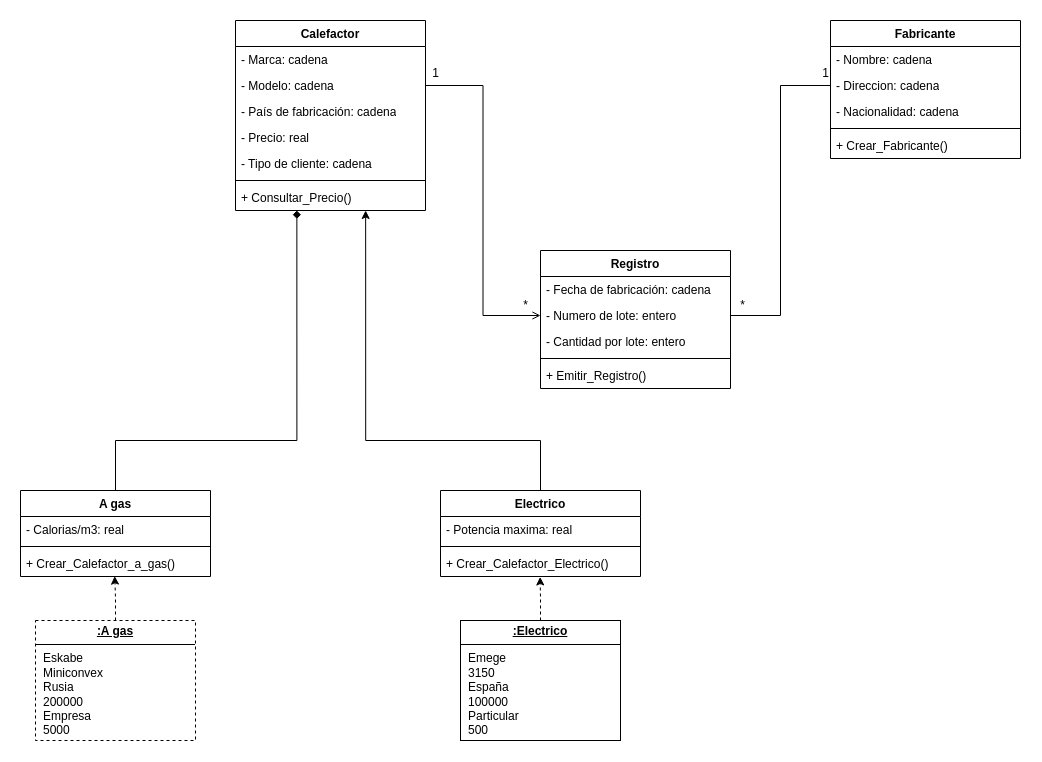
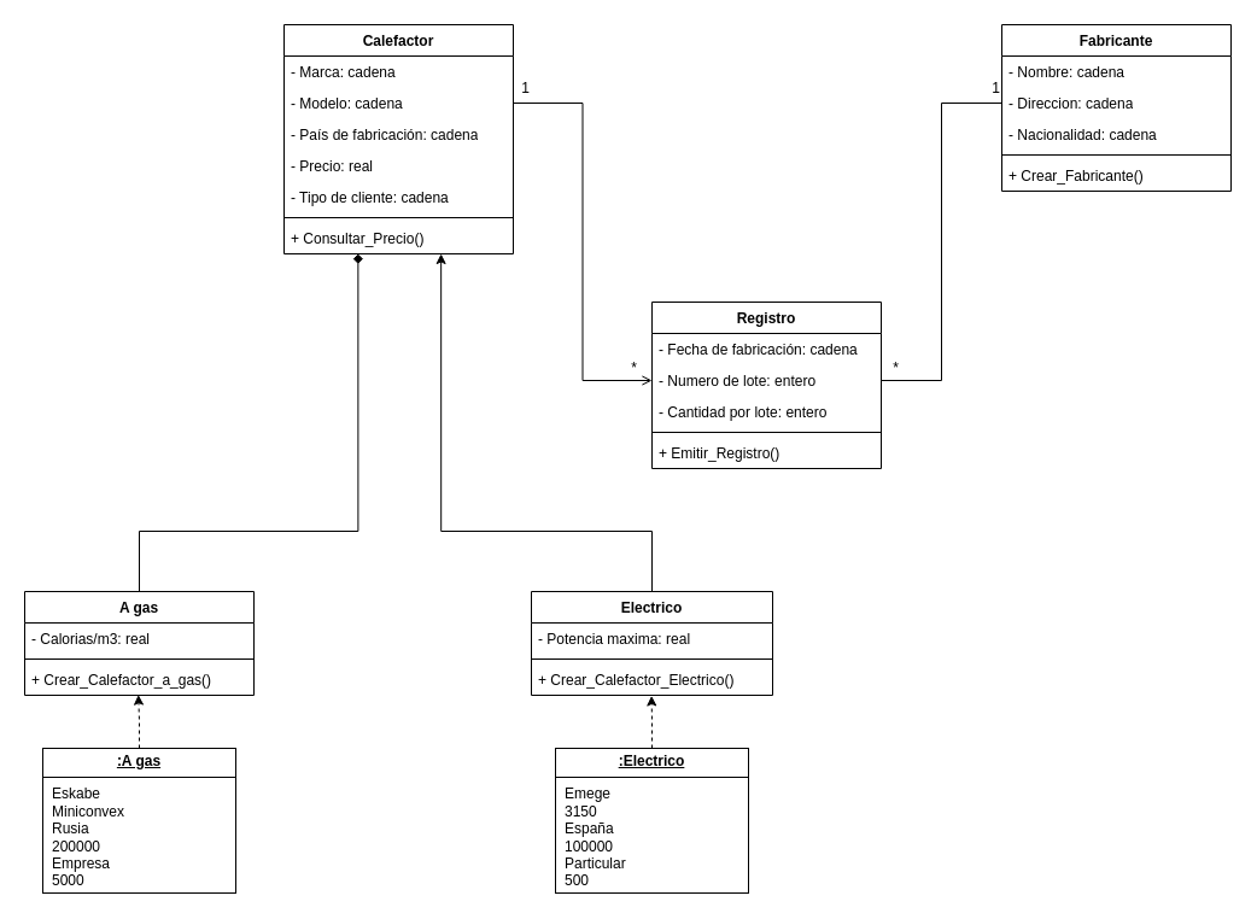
- <mxCell id="21" value="&lt;p style=&quot;margin:0px;margin-top:4px;text-align:center;text-decoration:underline;&quot;&gt;&lt;b&gt;:A gas&lt;/b&gt;&lt;/p&gt;&lt;hr size=&quot;1&quot; style=&quot;border-style:solid;&quot;&gt;&lt;p style=&quot;margin:0px;margin-left:8px;&quot;&gt;Eskabe&lt;br&gt;Miniconvex&lt;br&gt;Rusia&lt;/p&gt;&lt;p style=&quot;margin:0px;margin-left:8px;&quot;&gt;200000&lt;/p&gt;&lt;p style=&quot;margin:0px;margin-left:8px;&quot;&gt;Empresa&lt;/p&gt;&lt;p style=&quot;margin:0px;margin-left:8px;&quot;&gt;5000&lt;/p&gt;" style="verticalAlign=top;align=left;overflow=fill;html=1;whiteSpace=wrap;dashed=1;" vertex="1" parent="1"><mxGeometry x="35" y="620" width="160" height="120" as="geometry" /></mxCell>
+ <mxCell id="21" value="&lt;p style=&quot;margin:0px;margin-top:4px;text-align:center;text-decoration:underline;&quot;&gt;&lt;b&gt;:A gas&lt;/b&gt;&lt;/p&gt;&lt;hr size=&quot;1&quot; style=&quot;border-style:solid;&quot;&gt;&lt;p style=&quot;margin:0px;margin-left:8px;&quot;&gt;Eskabe&lt;br&gt;Miniconvex&lt;br&gt;Rusia&lt;/p&gt;&lt;p style=&quot;margin:0px;margin-left:8px;&quot;&gt;200000&lt;/p&gt;&lt;p style=&quot;margin:0px;margin-left:8px;&quot;&gt;Empresa&lt;/p&gt;&lt;p style=&quot;margin:0px;margin-left:8px;&quot;&gt;5000&lt;/p&gt;" style="verticalAlign=top;align=left;overflow=fill;html=1;whiteSpace=wrap;" vertex="1" parent="1"><mxGeometry x="35" y="620" width="160" height="120" as="geometry" /></mxCell>
